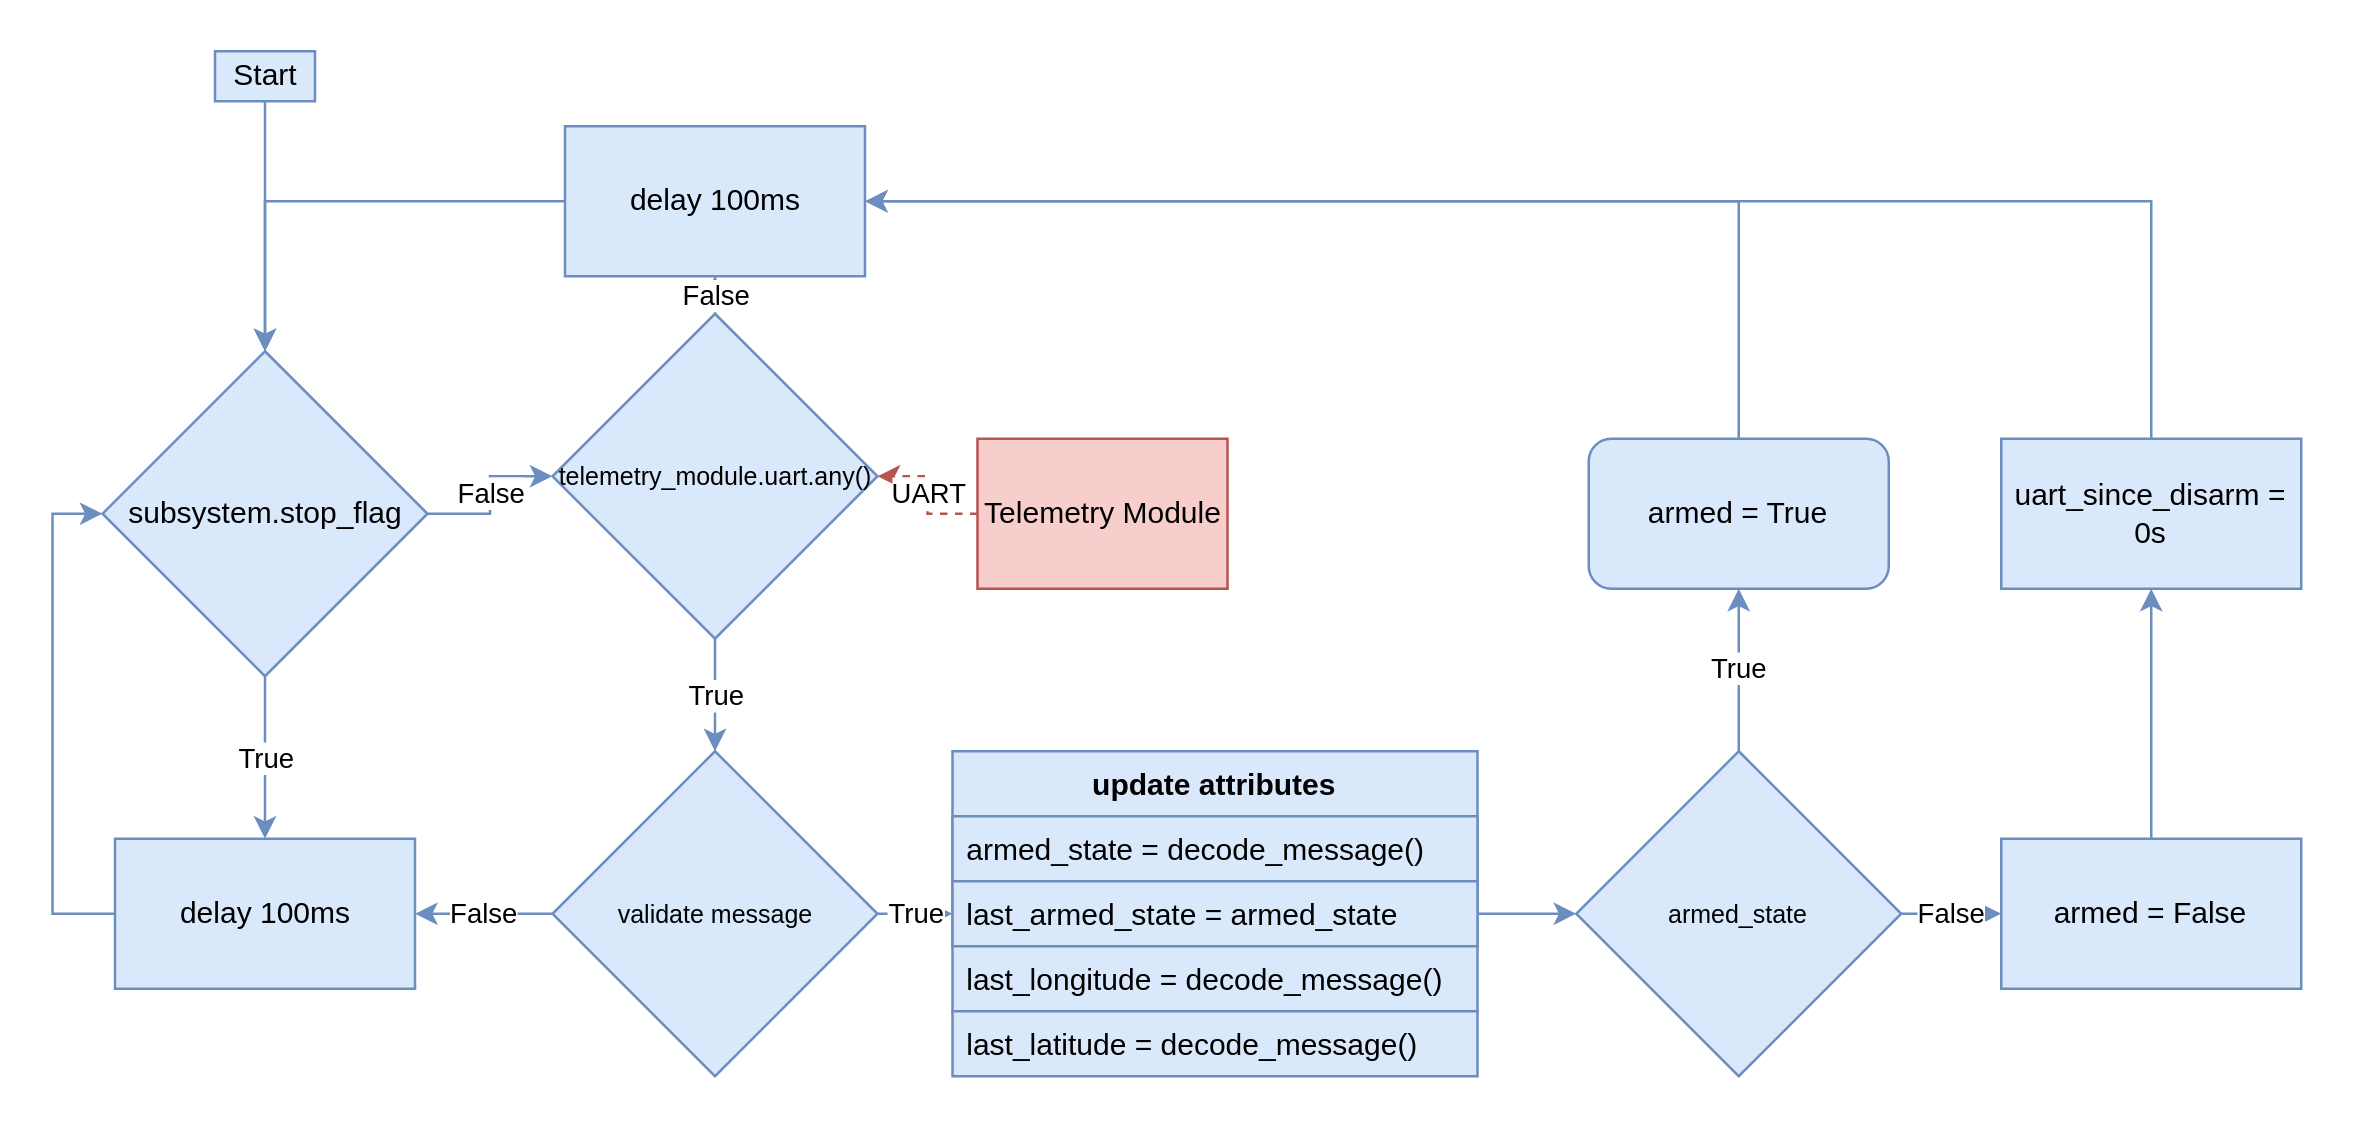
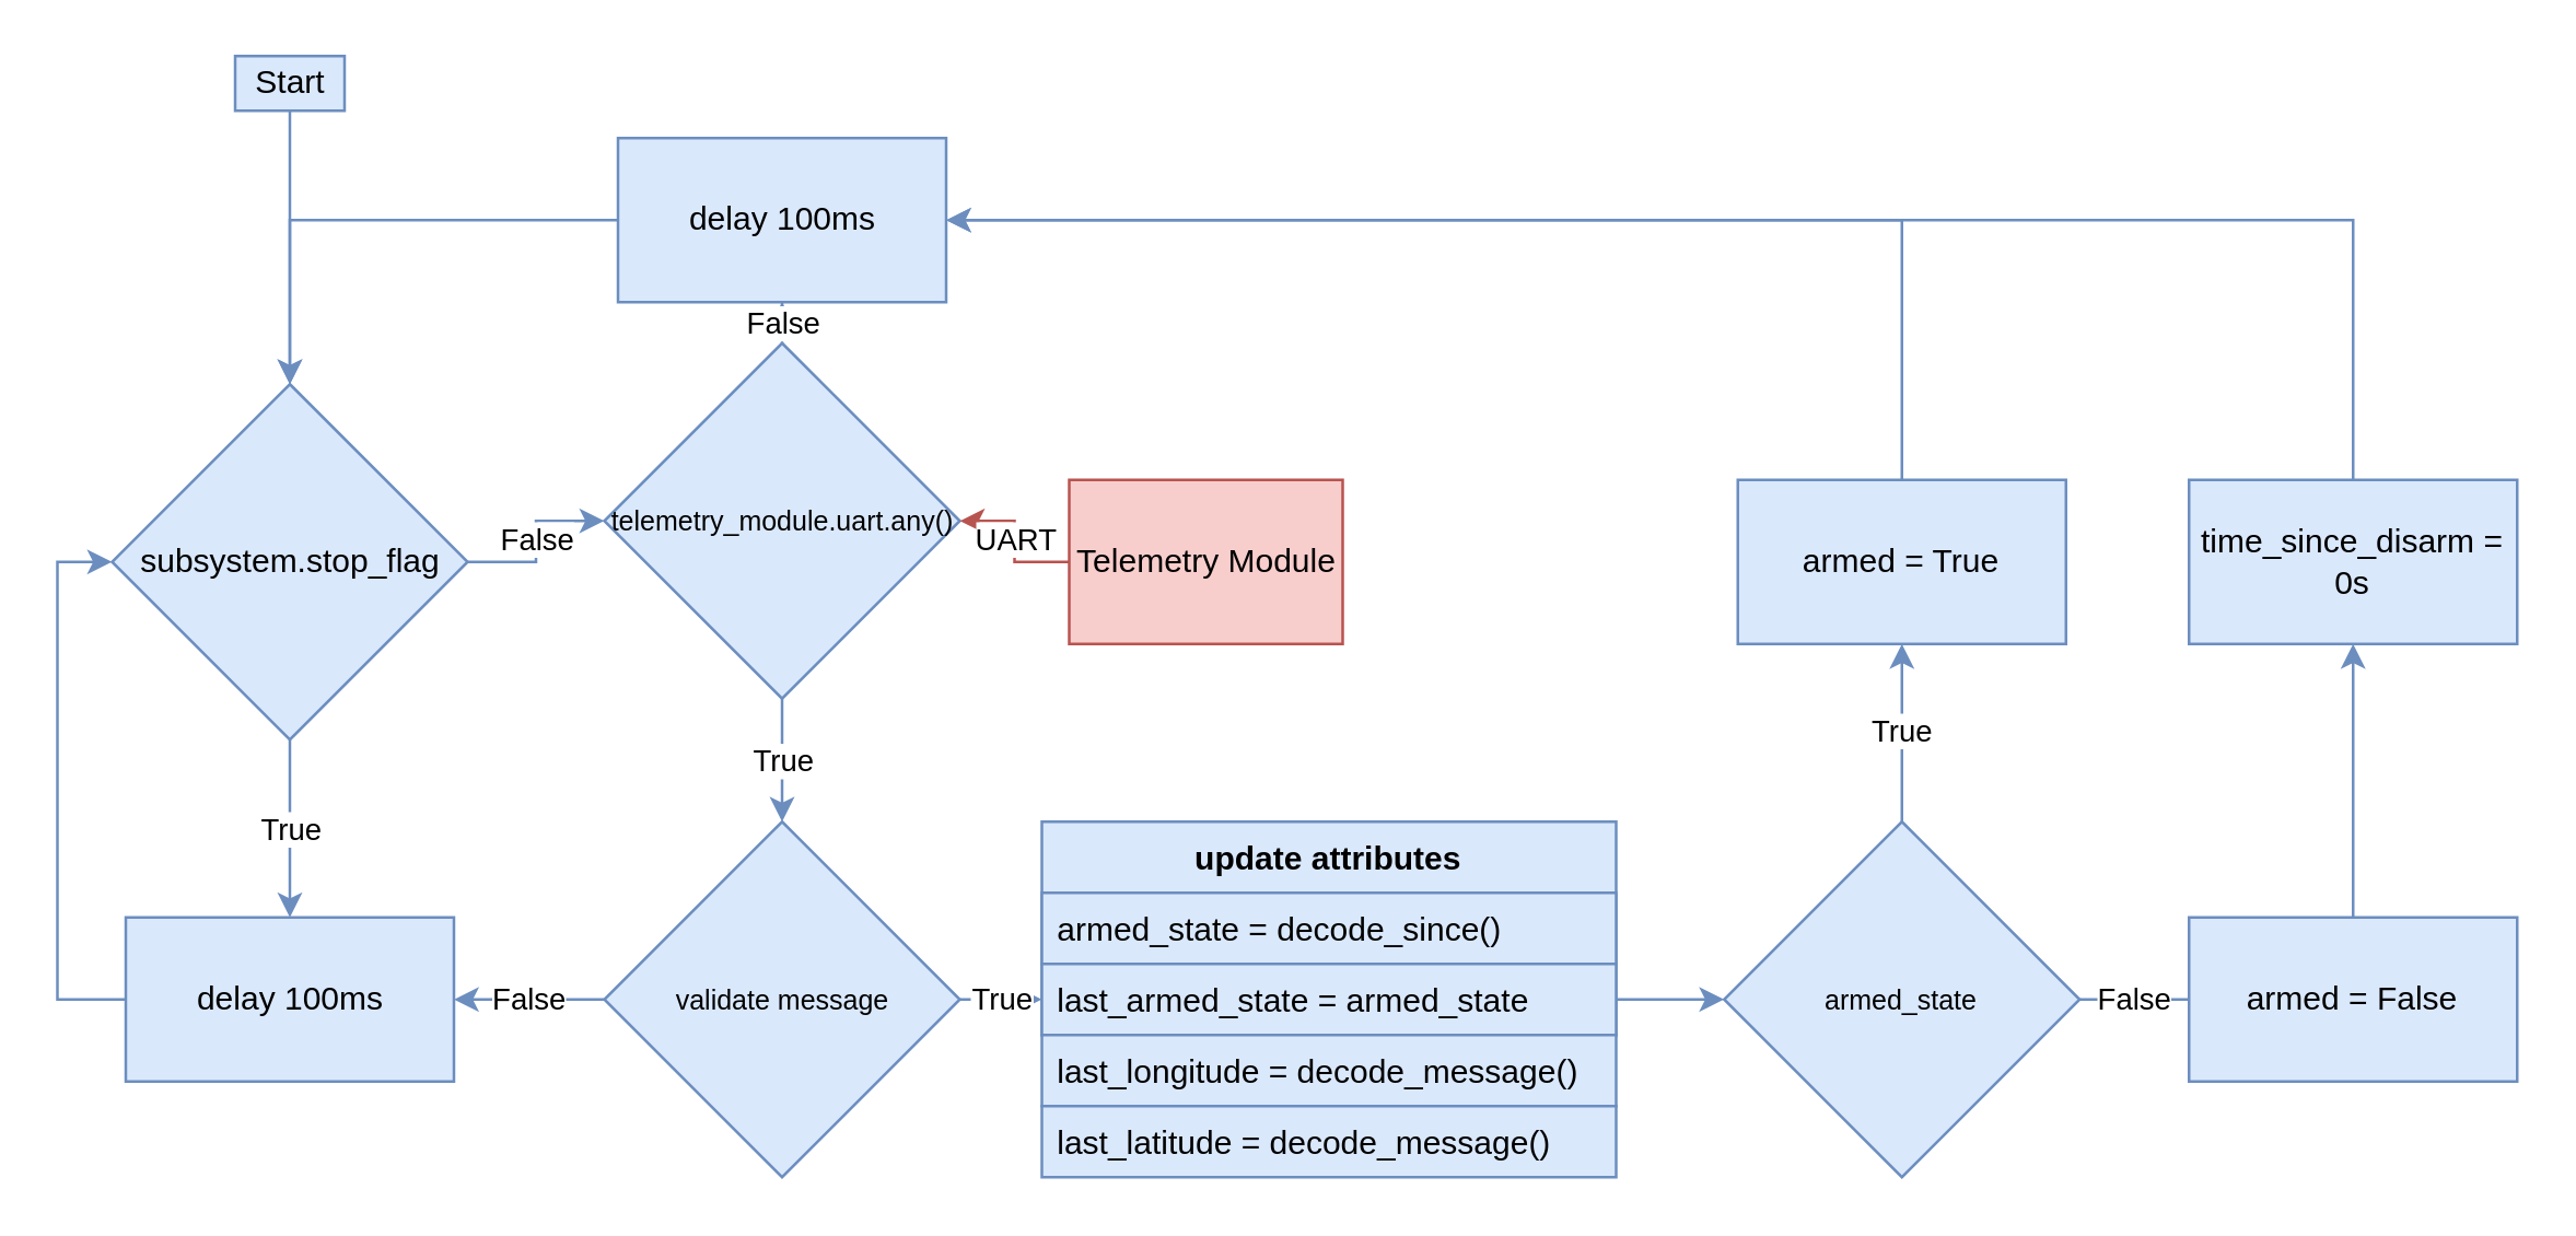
- <mxCell id="15" value="UART" style="edgeStyle=orthogonalEdgeStyle;rounded=0;orthogonalLoop=1;jettySize=auto;html=1;fillColor=#f8cecc;strokeColor=#b85450;dashed=1;" edge="1" parent="1" source="16" target="10"><mxGeometry relative="1" as="geometry" /></mxCell>
+ <mxCell id="15" value="UART" style="edgeStyle=orthogonalEdgeStyle;rounded=0;orthogonalLoop=1;jettySize=auto;html=1;fillColor=#f8cecc;strokeColor=#b85450;" edge="1" parent="1" source="16" target="10"><mxGeometry relative="1" as="geometry" /></mxCell>
- <mxCell id="30" value="armed = True" style="whiteSpace=wrap;html=1;fillColor=#dae8fc;strokeColor=#6c8ebf;rounded=1;" vertex="1" parent="1"><mxGeometry x="635" y="175" width="120" height="60" as="geometry" /></mxCell>
+ <mxCell id="30" value="armed = True" style="rounded=0;whiteSpace=wrap;html=1;fillColor=#dae8fc;strokeColor=#6c8ebf;" vertex="1" parent="1"><mxGeometry x="635" y="175" width="120" height="60" as="geometry" /></mxCell>
- <mxCell id="34" value="uart_since_disarm = 0s" style="rounded=0;whiteSpace=wrap;html=1;fillColor=#dae8fc;strokeColor=#6c8ebf;" vertex="1" parent="1"><mxGeometry x="800" y="175" width="120" height="60" as="geometry" /></mxCell>
+ <mxCell id="34" value="time_since_disarm = 0s" style="rounded=0;whiteSpace=wrap;html=1;fillColor=#dae8fc;strokeColor=#6c8ebf;" vertex="1" parent="1"><mxGeometry x="800" y="175" width="120" height="60" as="geometry" /></mxCell>
- <mxCell id="21" value="armed_state = decode_message()" style="text;strokeColor=#6c8ebf;fillColor=#dae8fc;align=left;verticalAlign=top;spacingLeft=4;spacingRight=4;overflow=hidden;rotatable=0;points=[[0,0.5],[1,0.5]];portConstraint=eastwest;" vertex="1" parent="20"><mxGeometry y="26" width="210" height="26" as="geometry" /></mxCell>
+ <mxCell id="21" value="armed_state = decode_since()" style="text;strokeColor=#6c8ebf;fillColor=#dae8fc;align=left;verticalAlign=top;spacingLeft=4;spacingRight=4;overflow=hidden;rotatable=0;points=[[0,0.5],[1,0.5]];portConstraint=eastwest;" vertex="1" parent="20"><mxGeometry y="26" width="210" height="26" as="geometry" /></mxCell>
- <mxCell id="26" value="False" style="edgeStyle=orthogonalEdgeStyle;rounded=0;orthogonalLoop=1;jettySize=auto;html=1;fillColor=#dae8fc;strokeColor=#6c8ebf;" edge="1" parent="1" source="27" target="32"><mxGeometry relative="1" as="geometry" /></mxCell>
+ <mxCell id="26" value="False" style="edgeStyle=orthogonalEdgeStyle;rounded=0;orthogonalLoop=1;jettySize=auto;html=1;fillColor=#dae8fc;strokeColor=#6c8ebf;endArrow=none;" edge="1" parent="1" source="27" target="32"><mxGeometry relative="1" as="geometry" /></mxCell>
